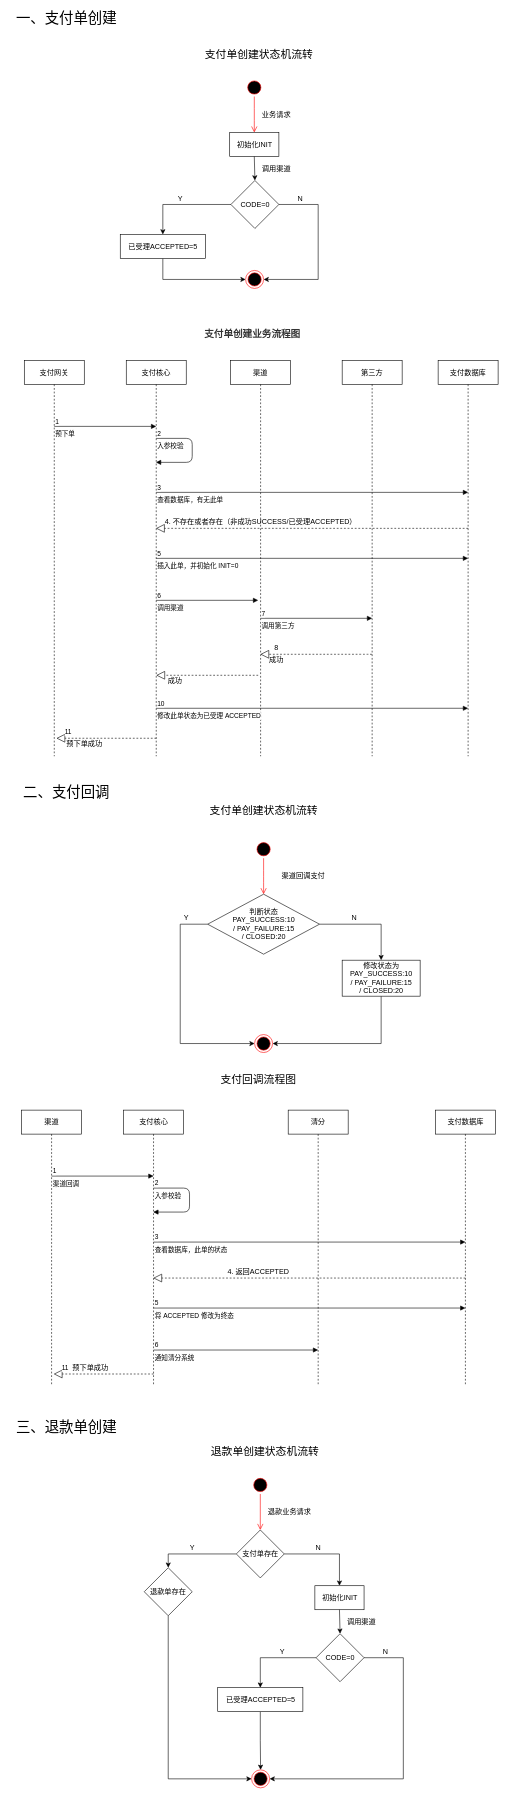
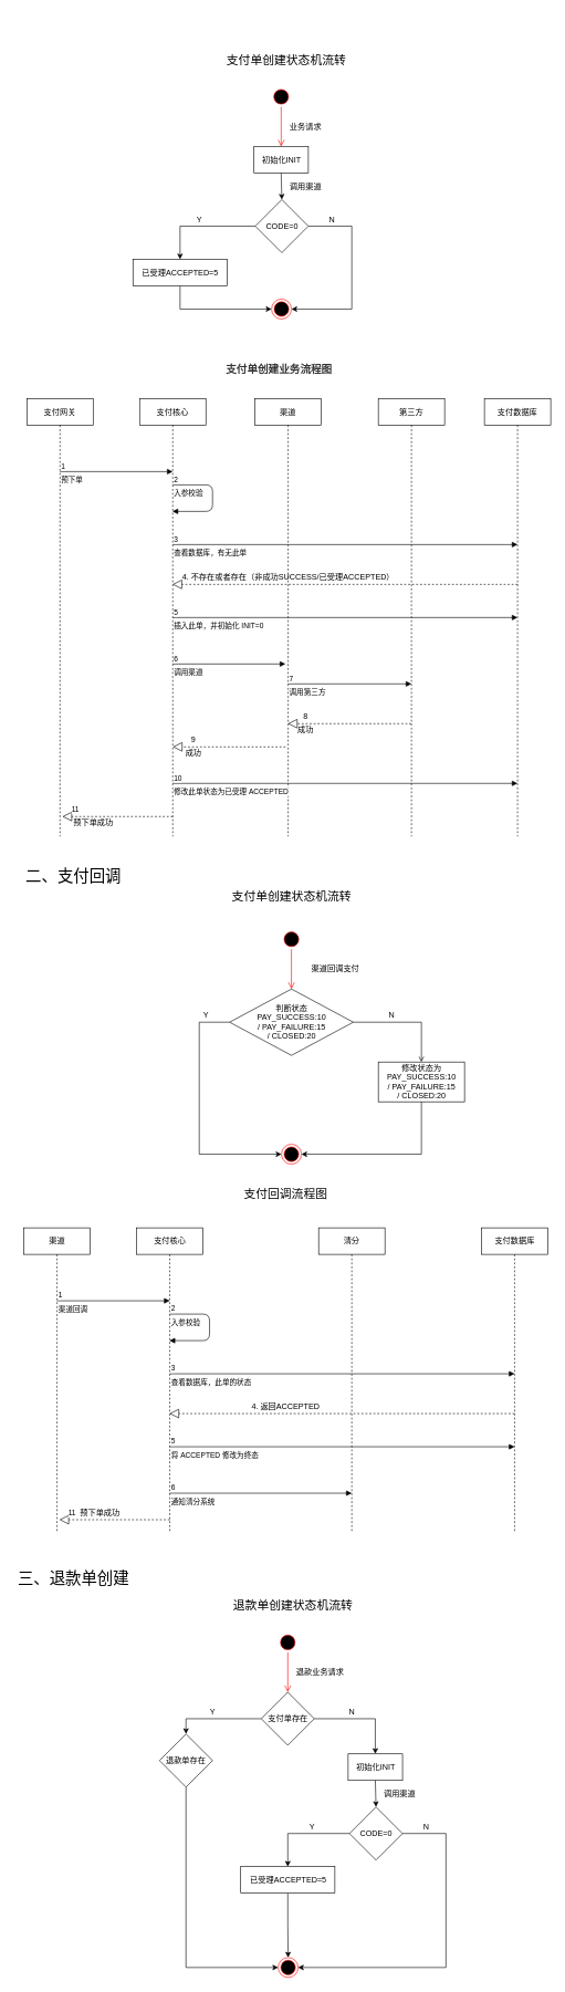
- <mxCell id="48" value="&lt;font style=&quot;font-size: 24px&quot;&gt;一、支付单创建&lt;/font&gt;" style="text;html=1;align=center;verticalAlign=middle;resizable=0;points=[];autosize=1;" vertex="1" parent="1"><mxGeometry x="20" y="20" width="180" height="20" as="geometry" /></mxCell>
+ <mxCell id="25" value="9" style="text;html=1;align=center;verticalAlign=middle;resizable=0;points=[];autosize=1;" vertex="1" parent="1"><mxGeometry x="280.5" y="1105" width="20" height="20" as="geometry" /></mxCell>
- <mxCell id="54" style="edgeStyle=orthogonalEdgeStyle;rounded=0;orthogonalLoop=1;jettySize=auto;html=1;exitX=1;exitY=0.5;exitDx=0;exitDy=0;" edge="1" parent="1" source="55" target="59"><mxGeometry relative="1" as="geometry" /></mxCell>
+ <mxCell id="54" style="edgeStyle=orthogonalEdgeStyle;rounded=0;orthogonalLoop=1;jettySize=auto;html=1;exitX=1;exitY=0.5;exitDx=0;exitDy=0;endArrow=open;" edge="1" parent="1" source="55" target="59"><mxGeometry relative="1" as="geometry" /></mxCell>
